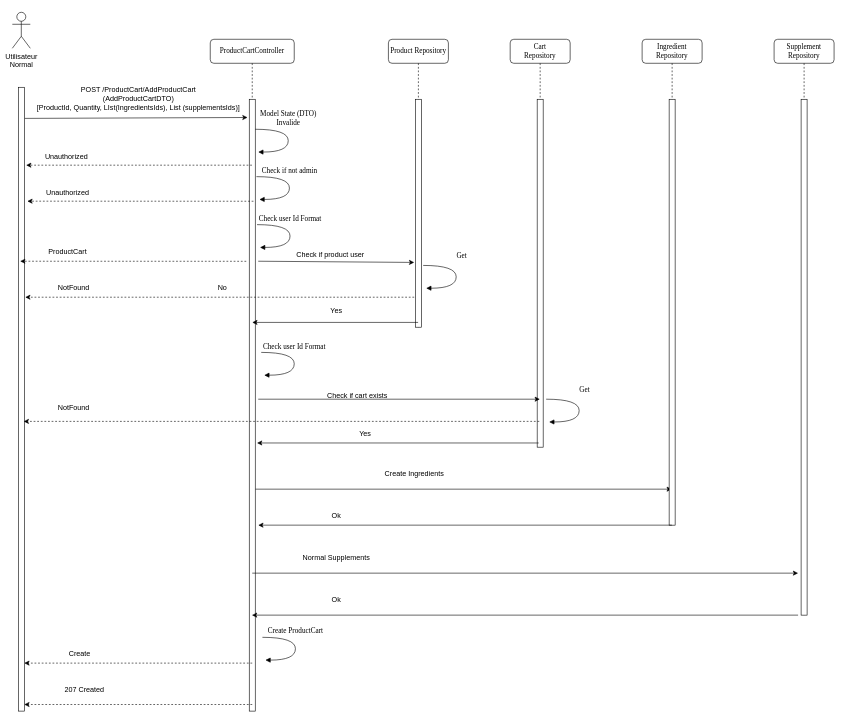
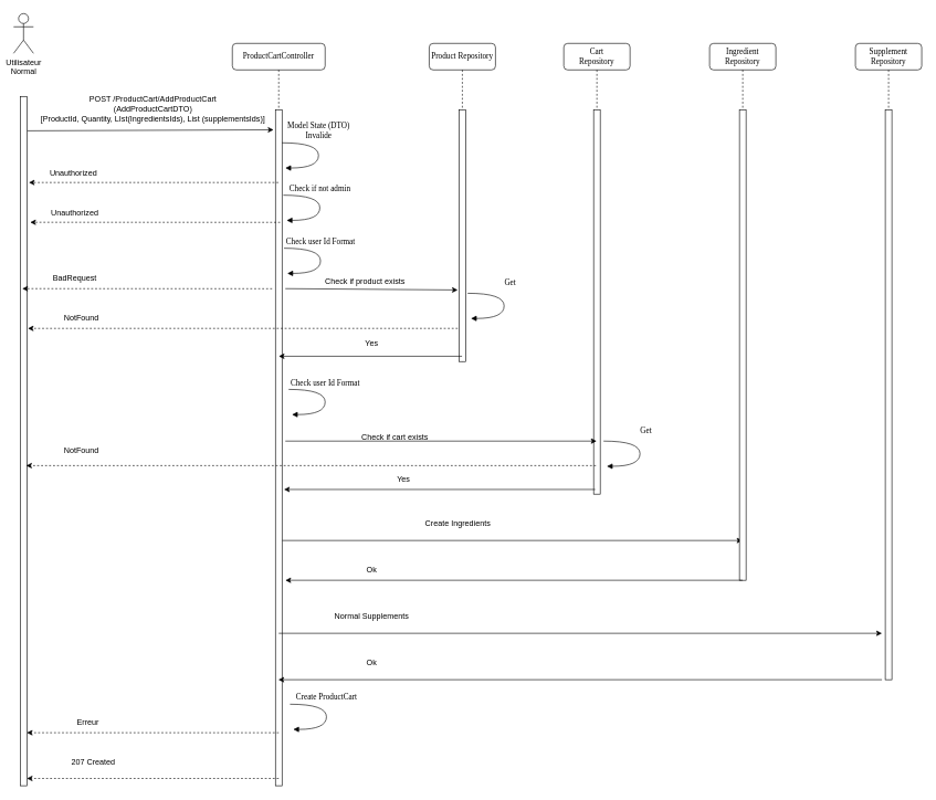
- <mxCell id="21" value="ProductCart" style="text;html=1;align=center;verticalAlign=middle;resizable=0;points=[];autosize=1;strokeColor=none;fillColor=none;" vertex="1" parent="1"><mxGeometry x="67" y="405" width="90" height="30" as="geometry" /></mxCell>
+ <mxCell id="21" value="BadRequest" style="text;html=1;align=center;verticalAlign=middle;resizable=0;points=[];autosize=1;strokeColor=none;fillColor=none;" vertex="1" parent="1"><mxGeometry x="67" y="405" width="90" height="30" as="geometry" /></mxCell>
- <mxCell id="23" value="Check if product user" style="text;html=1;align=center;verticalAlign=middle;resizable=0;points=[];autosize=1;strokeColor=none;fillColor=none;" vertex="1" parent="1"><mxGeometry x="480" y="410" width="140" height="30" as="geometry" /></mxCell>
+ <mxCell id="23" value="Check if product exists" style="text;html=1;align=center;verticalAlign=middle;resizable=0;points=[];autosize=1;strokeColor=none;fillColor=none;" vertex="1" parent="1"><mxGeometry x="480" y="410" width="140" height="30" as="geometry" /></mxCell>
- <mxCell id="27" value="No" style="text;html=1;align=center;verticalAlign=middle;resizable=0;points=[];autosize=1;strokeColor=none;fillColor=none;" vertex="1" parent="1"><mxGeometry x="350" y="465" width="40" height="30" as="geometry" /></mxCell>
- <mxCell id="51" value="Create" style="text;html=1;align=center;verticalAlign=middle;resizable=0;points=[];autosize=1;strokeColor=none;fillColor=none;" vertex="1" parent="1"><mxGeometry x="102" y="1075" width="60" height="30" as="geometry" /></mxCell>
+ <mxCell id="51" value="Erreur" style="text;html=1;align=center;verticalAlign=middle;resizable=0;points=[];autosize=1;strokeColor=none;fillColor=none;" vertex="1" parent="1"><mxGeometry x="102" y="1075" width="60" height="30" as="geometry" /></mxCell>
